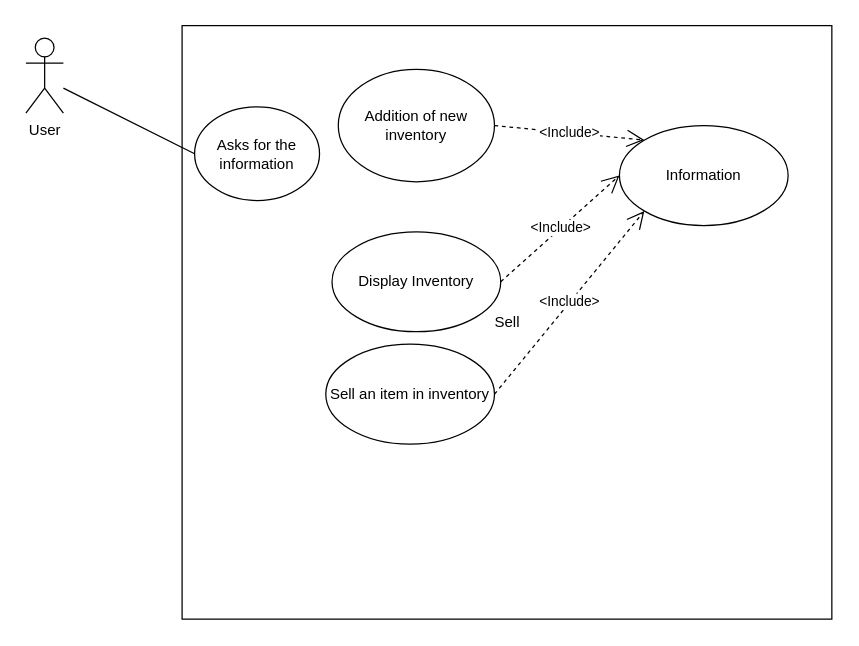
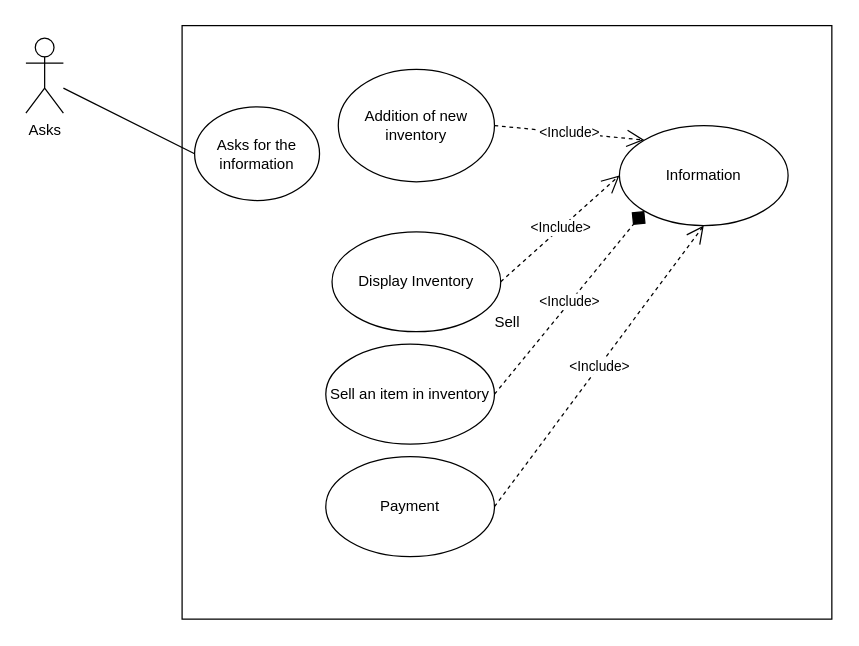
- <mxCell id="3" value="User" style="shape=umlActor;verticalLabelPosition=bottom;labelBackgroundColor=#ffffff;verticalAlign=top;html=1;" vertex="1" parent="1"><mxGeometry x="20" y="30" width="30" height="60" as="geometry" /></mxCell>
+ <mxCell id="3" value="Asks" style="shape=umlActor;verticalLabelPosition=bottom;labelBackgroundColor=#ffffff;verticalAlign=top;html=1;" vertex="1" parent="1"><mxGeometry x="20" y="30" width="30" height="60" as="geometry" /></mxCell>
- <mxCell id="10" value="&amp;lt;Include&amp;gt;" style="endArrow=open;endSize=12;dashed=1;html=1;exitX=1;exitY=0.5;exitDx=0;exitDy=0;entryX=0;entryY=1;entryDx=0;entryDy=0;" edge="1" parent="1" source="6" target="8"><mxGeometry width="160" relative="1" as="geometry"><mxPoint x="405" y="110" as="sourcePoint" /><mxPoint x="525" y="293" as="targetPoint" /></mxGeometry></mxCell>
+ <mxCell id="10" value="&amp;lt;Include&amp;gt;" style="endArrow=diamond;endSize=12;dashed=1;html=1;exitX=1;exitY=0.5;exitDx=0;exitDy=0;entryX=0;entryY=1;entryDx=0;entryDy=0;" edge="1" parent="1" source="6" target="8"><mxGeometry width="160" relative="1" as="geometry"><mxPoint x="405" y="110" as="sourcePoint" /><mxPoint x="525" y="293" as="targetPoint" /></mxGeometry></mxCell>
+ <mxCell id="12" value="&amp;lt;Include&amp;gt;" style="endArrow=open;endSize=12;dashed=1;html=1;exitX=1;exitY=0.5;exitDx=0;exitDy=0;entryX=0.5;entryY=1;entryDx=0;entryDy=0;" edge="1" parent="1" source="7" target="8"><mxGeometry width="160" relative="1" as="geometry"><mxPoint x="425" y="130" as="sourcePoint" /><mxPoint x="544.948" y="256.611" as="targetPoint" /></mxGeometry></mxCell>
+ <mxCell id="7" value="Payment" style="ellipse;whiteSpace=wrap;html=1;" vertex="1" parent="1"><mxGeometry x="260" y="365" width="135" height="80" as="geometry" /></mxCell>
